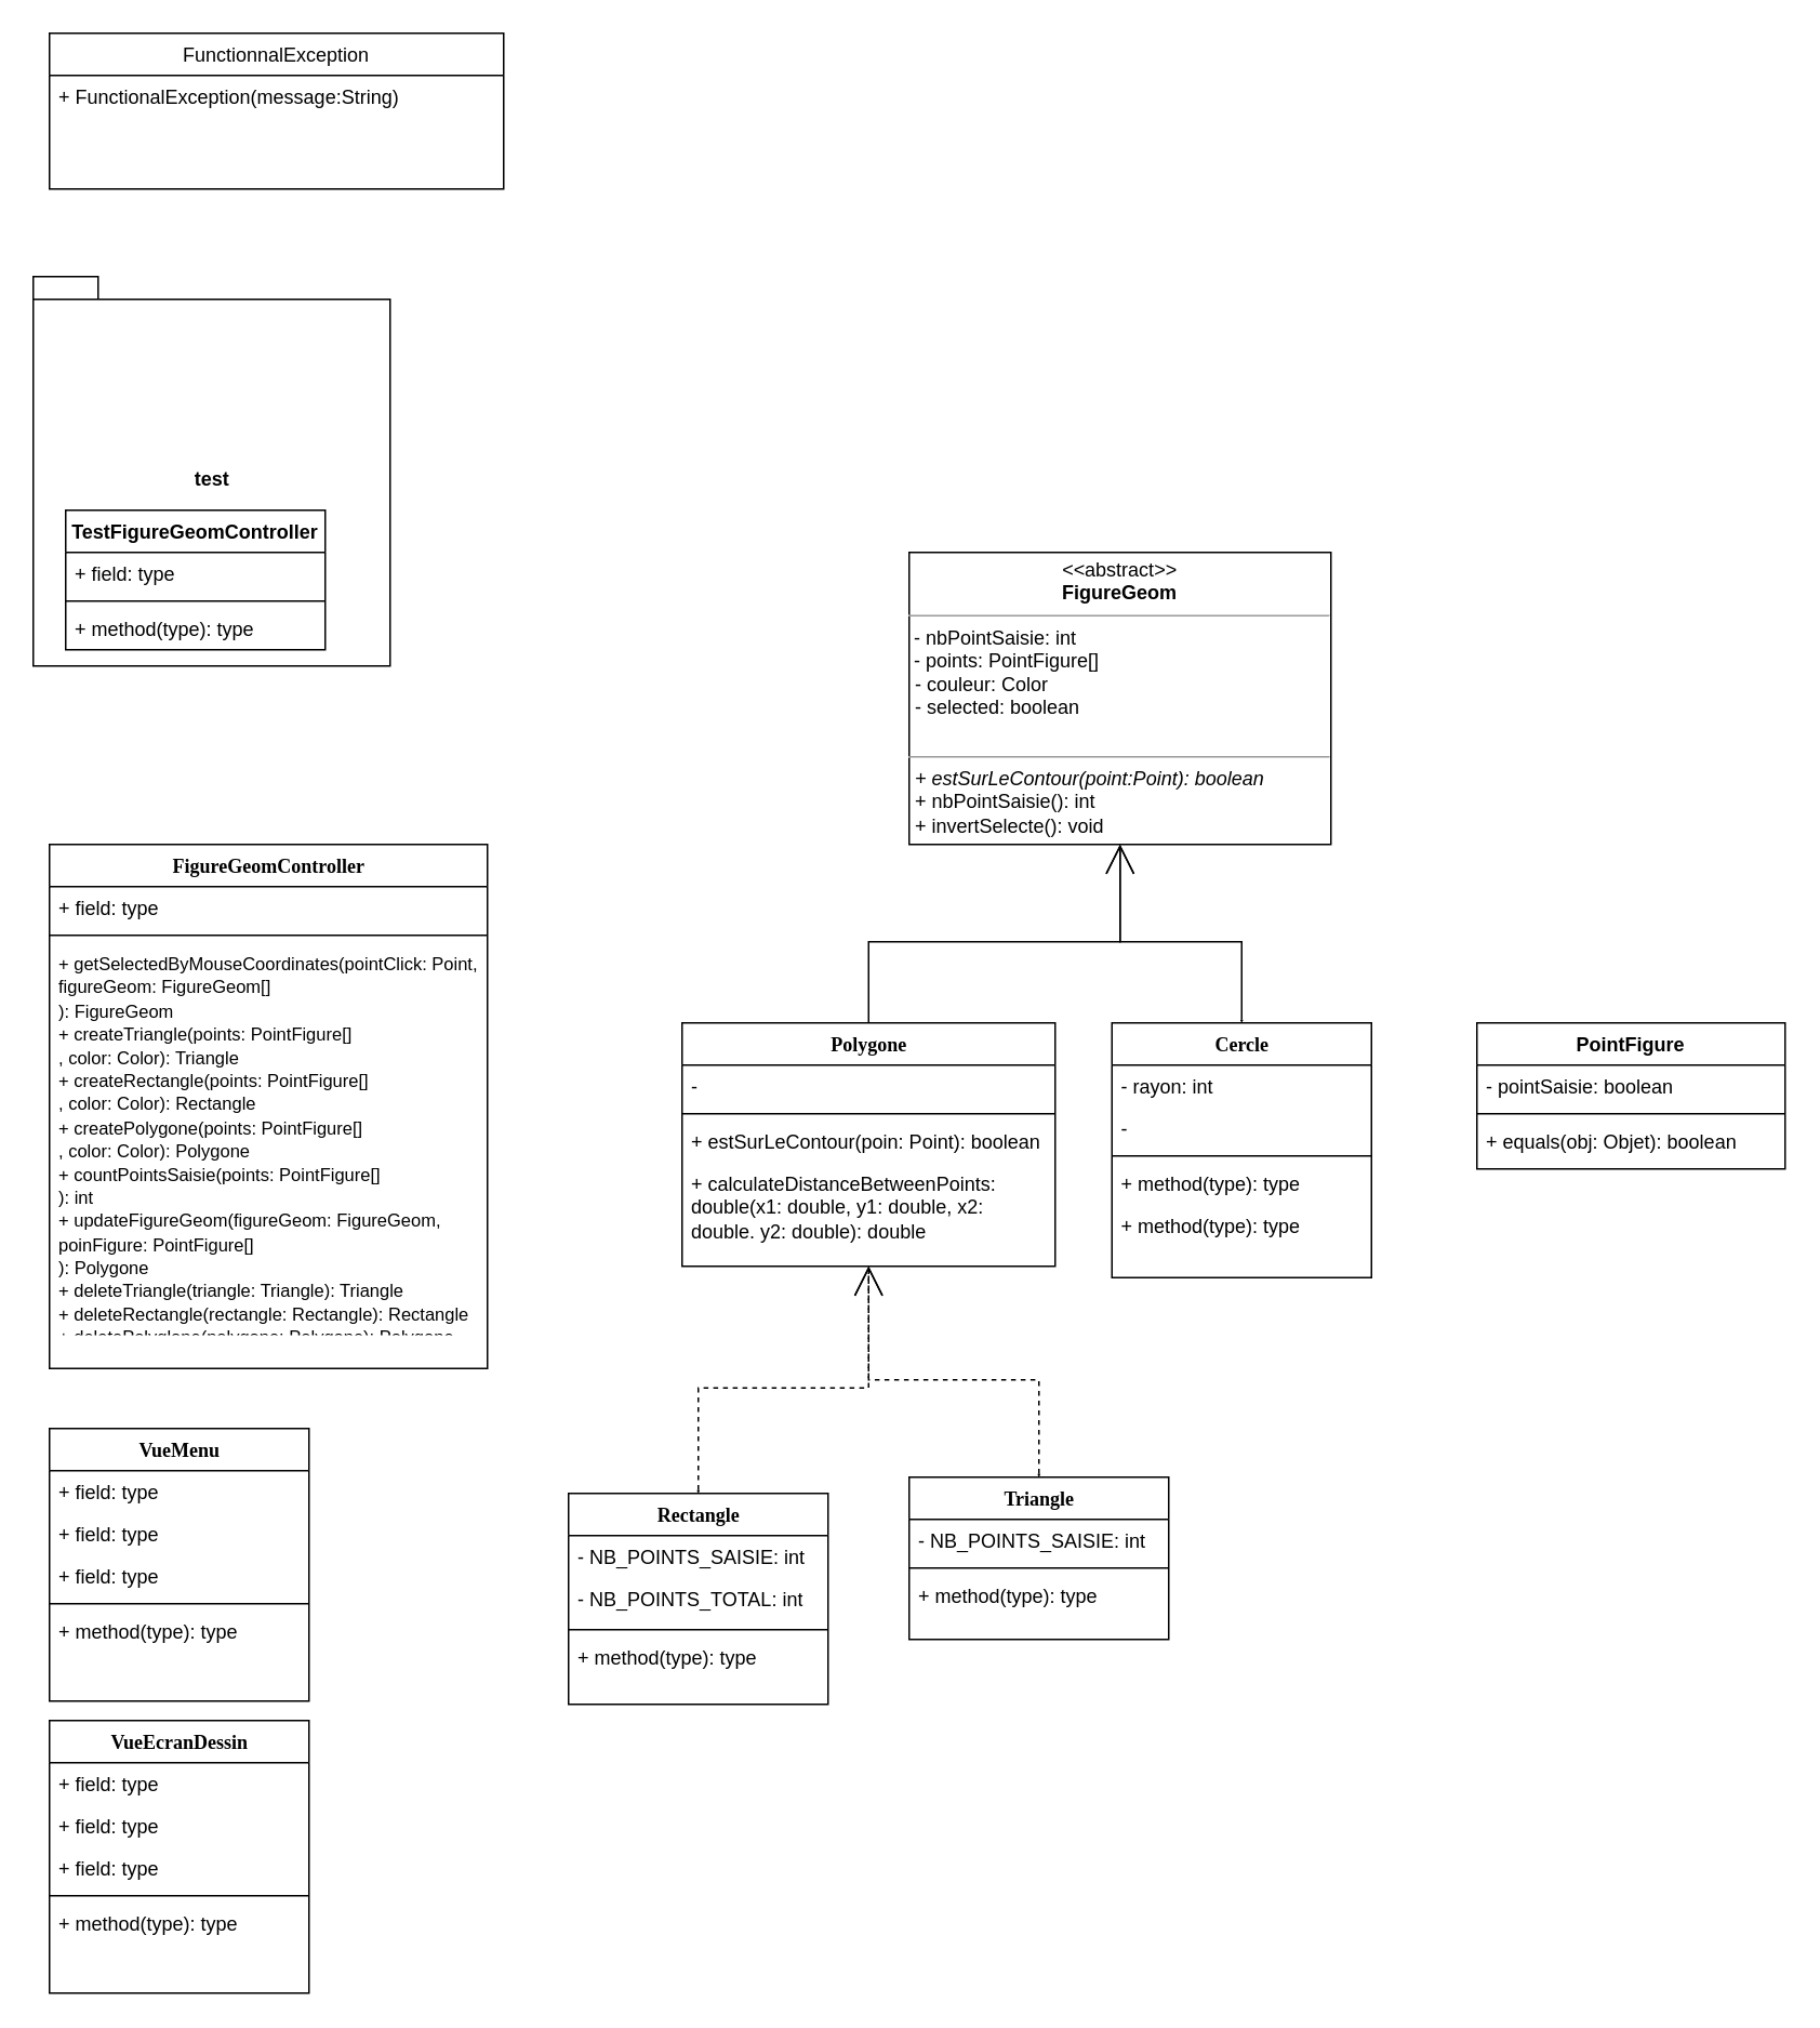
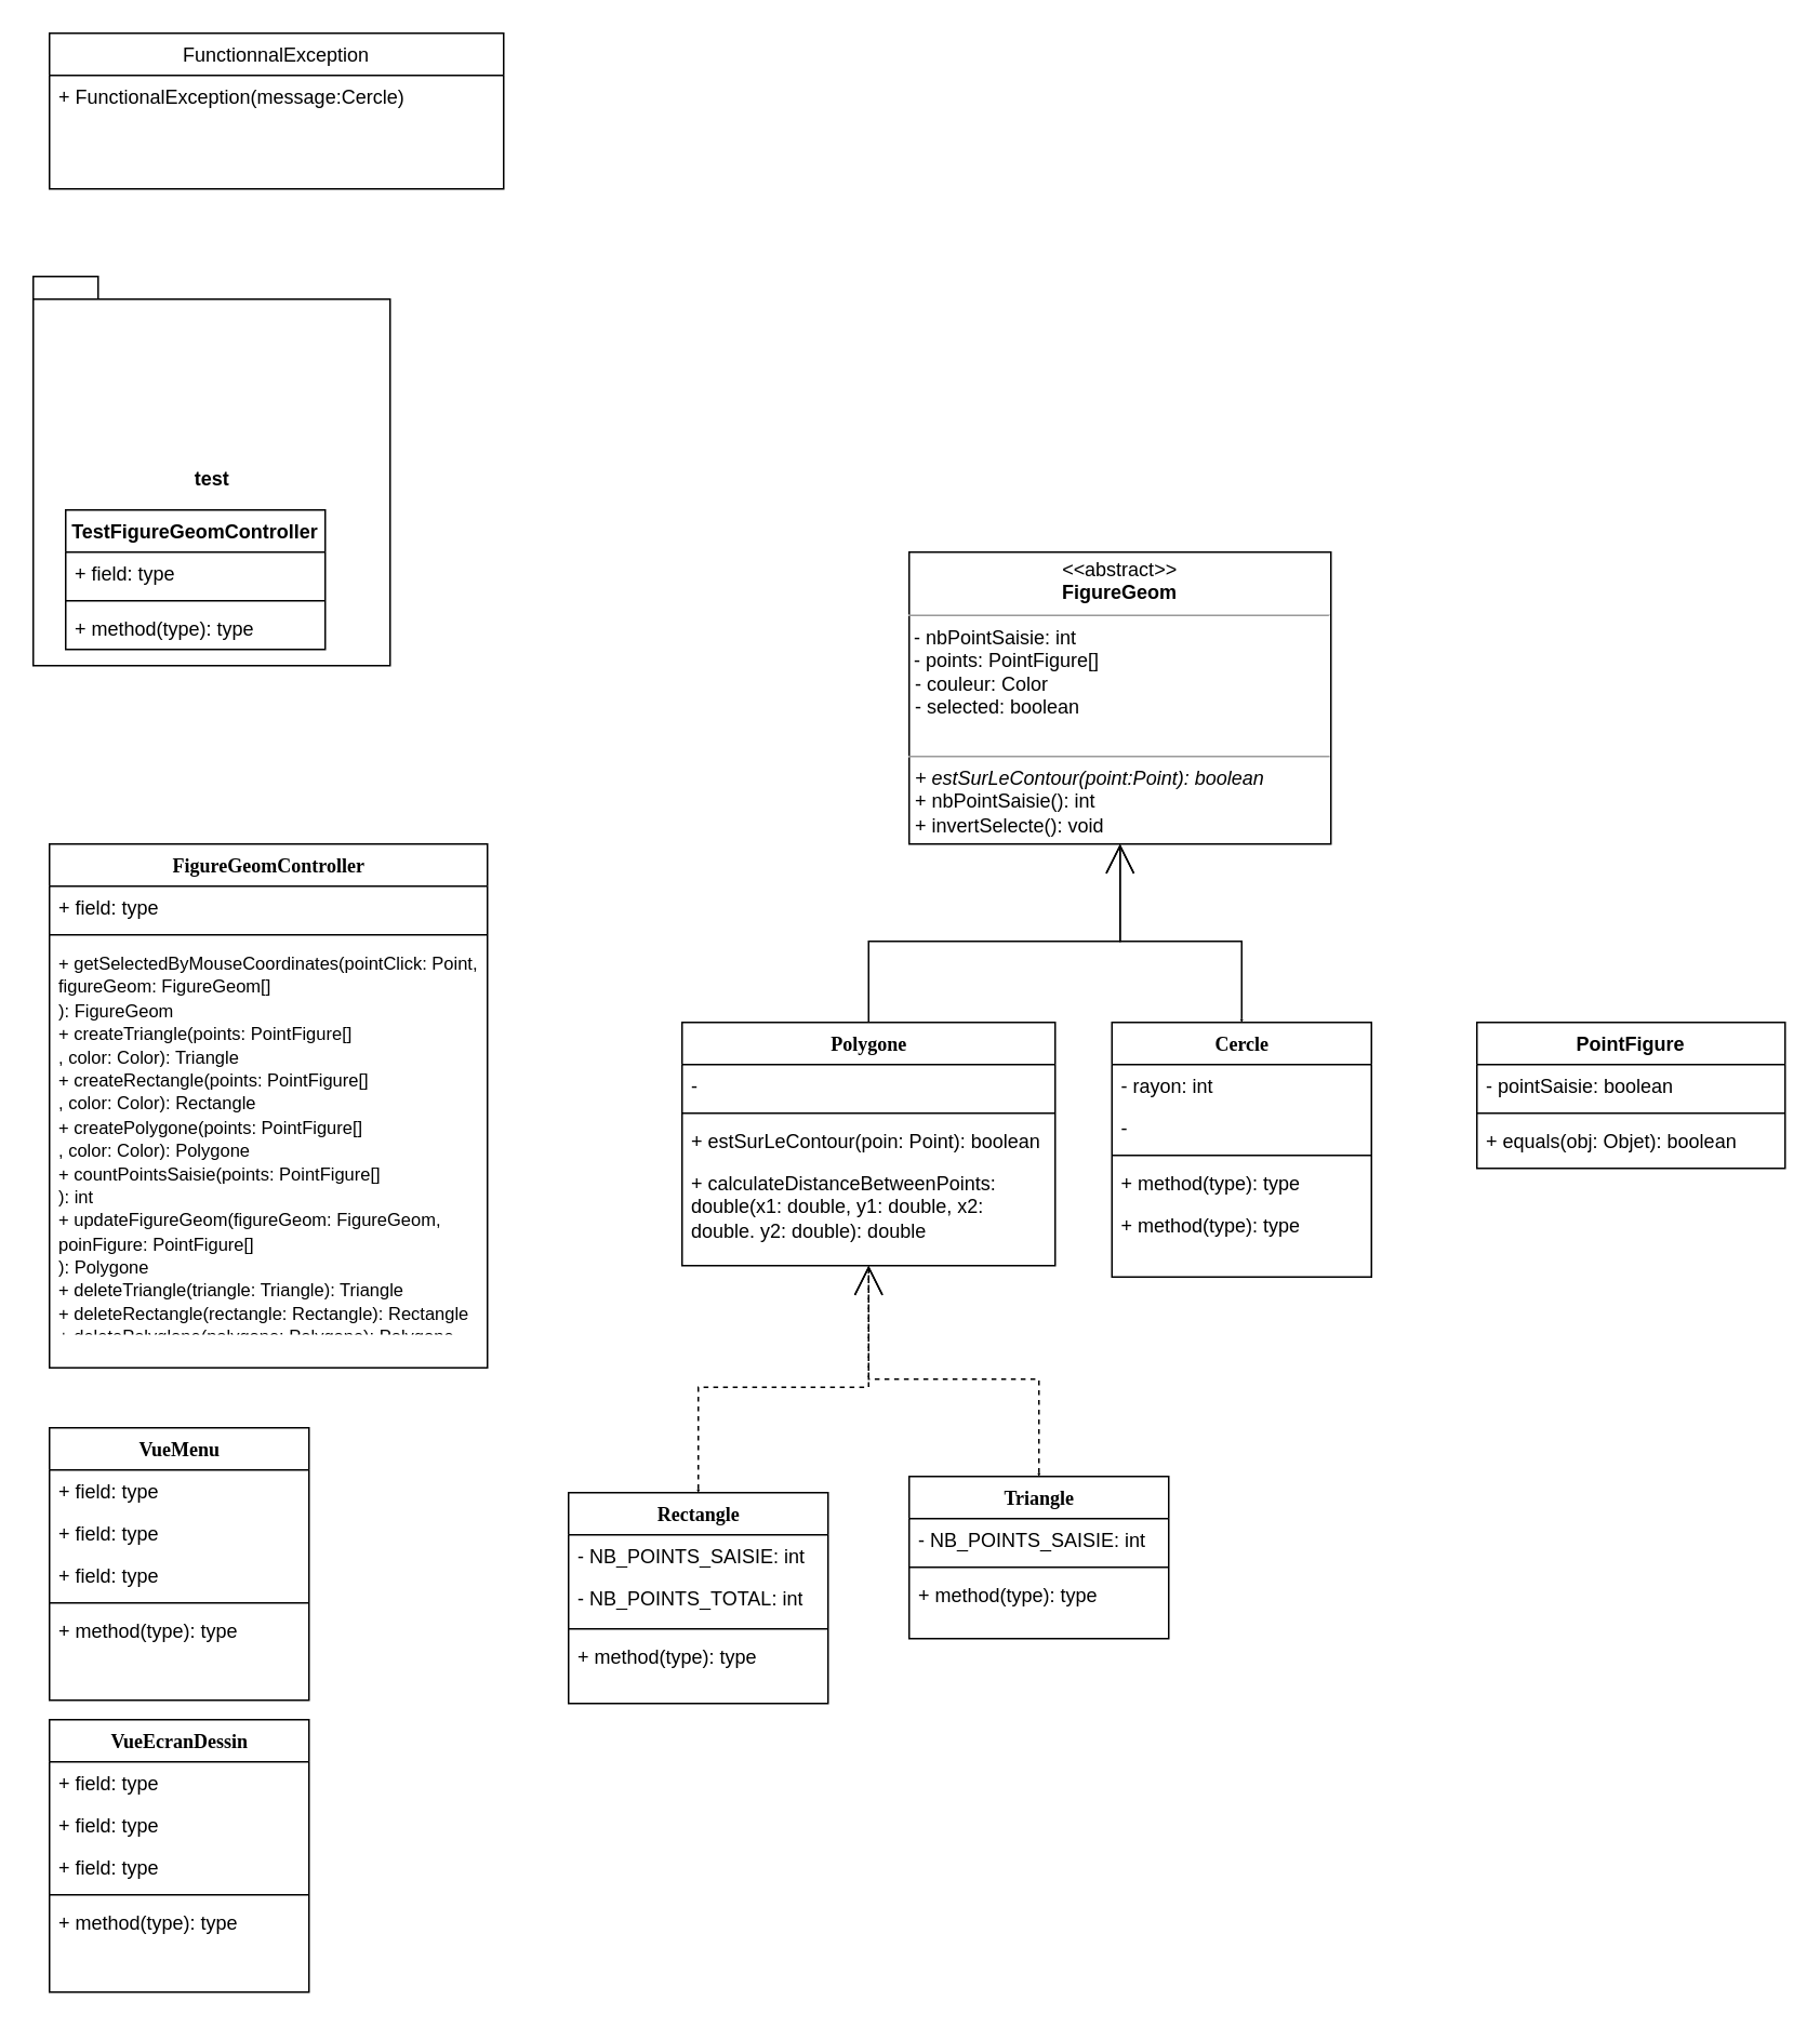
- <mxCell id="53" value="+ FunctionalException(message:String)" style="text;strokeColor=none;fillColor=none;align=left;verticalAlign=top;spacingLeft=4;spacingRight=4;overflow=hidden;rotatable=0;points=[[0,0.5],[1,0.5]];portConstraint=eastwest;" vertex="1" parent="52"><mxGeometry y="26" width="280" height="70" as="geometry" /></mxCell>
+ <mxCell id="53" value="+ FunctionalException(message:Cercle)" style="text;strokeColor=none;fillColor=none;align=left;verticalAlign=top;spacingLeft=4;spacingRight=4;overflow=hidden;rotatable=0;points=[[0,0.5],[1,0.5]];portConstraint=eastwest;" vertex="1" parent="52"><mxGeometry y="26" width="280" height="70" as="geometry" /></mxCell>
